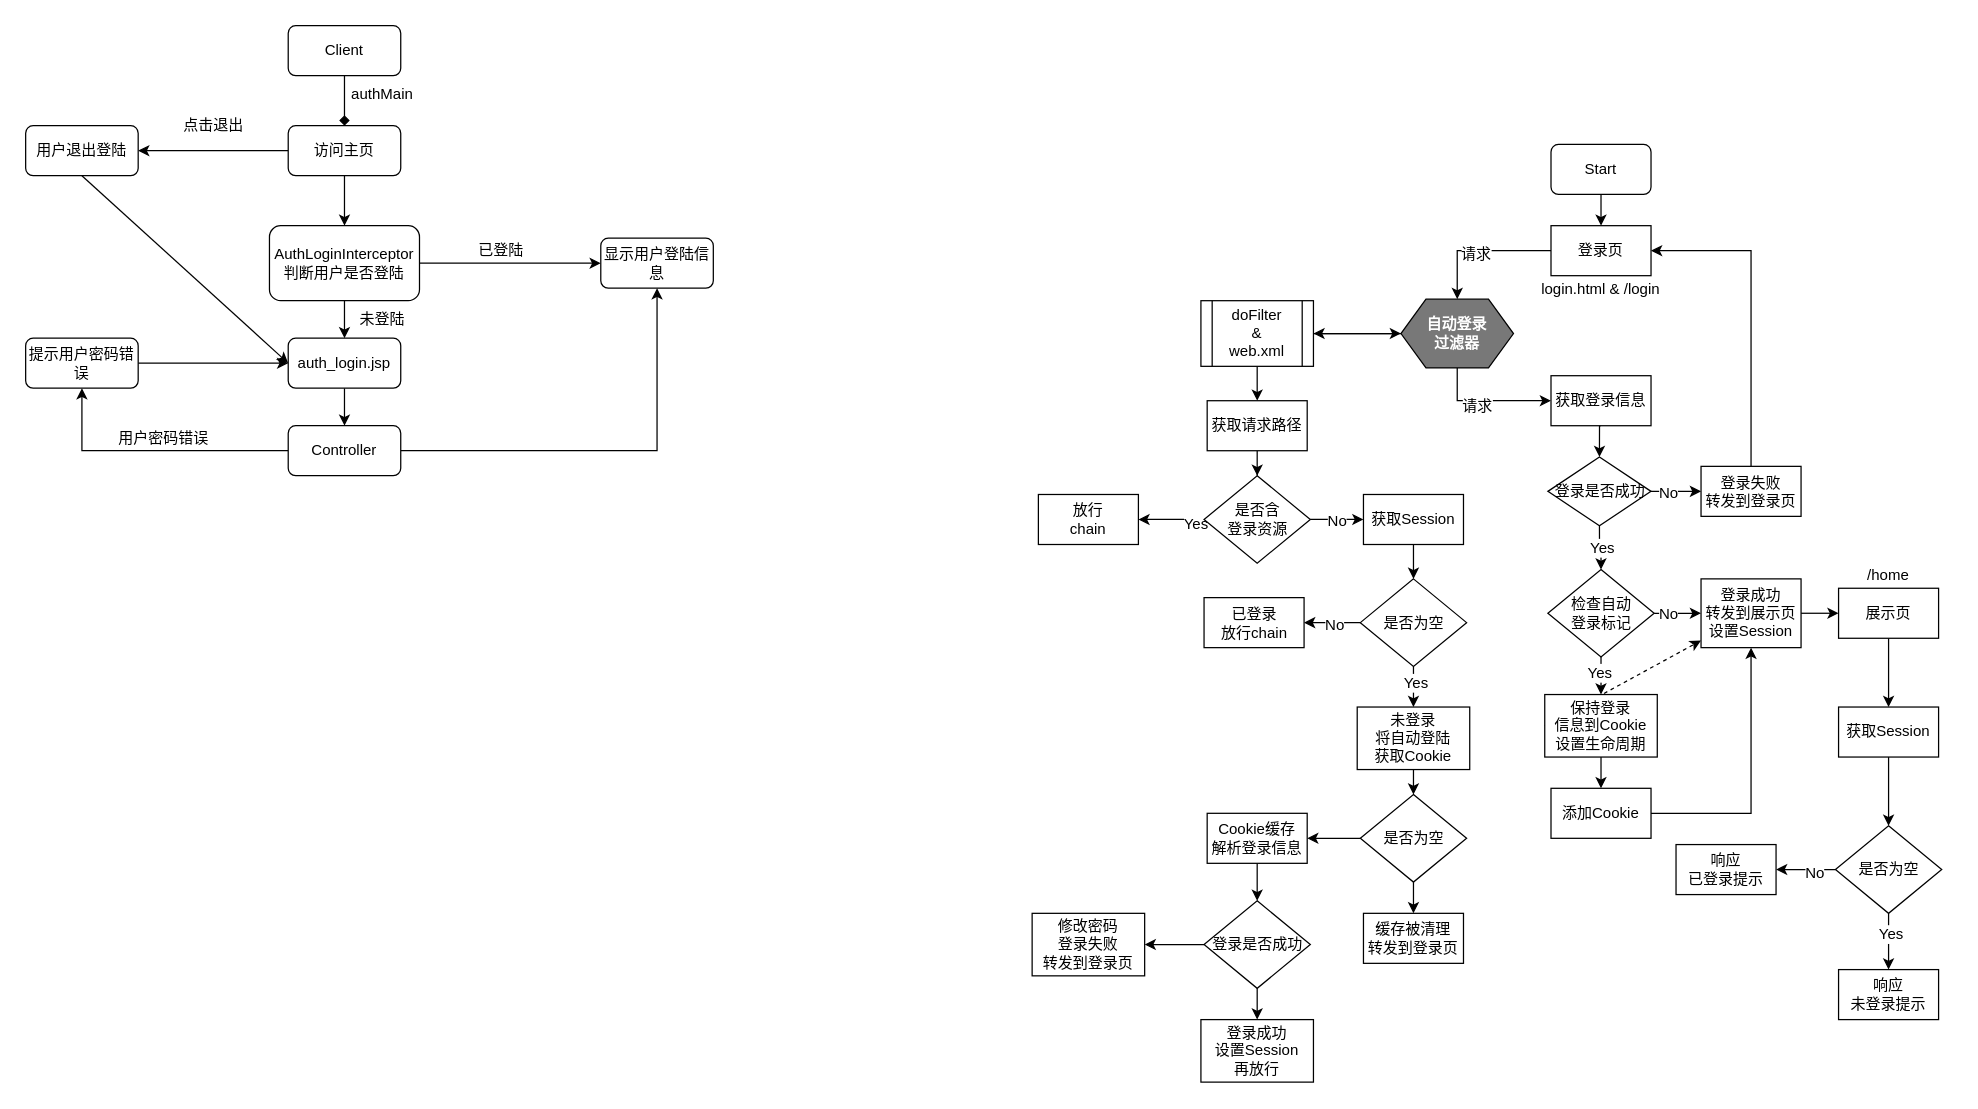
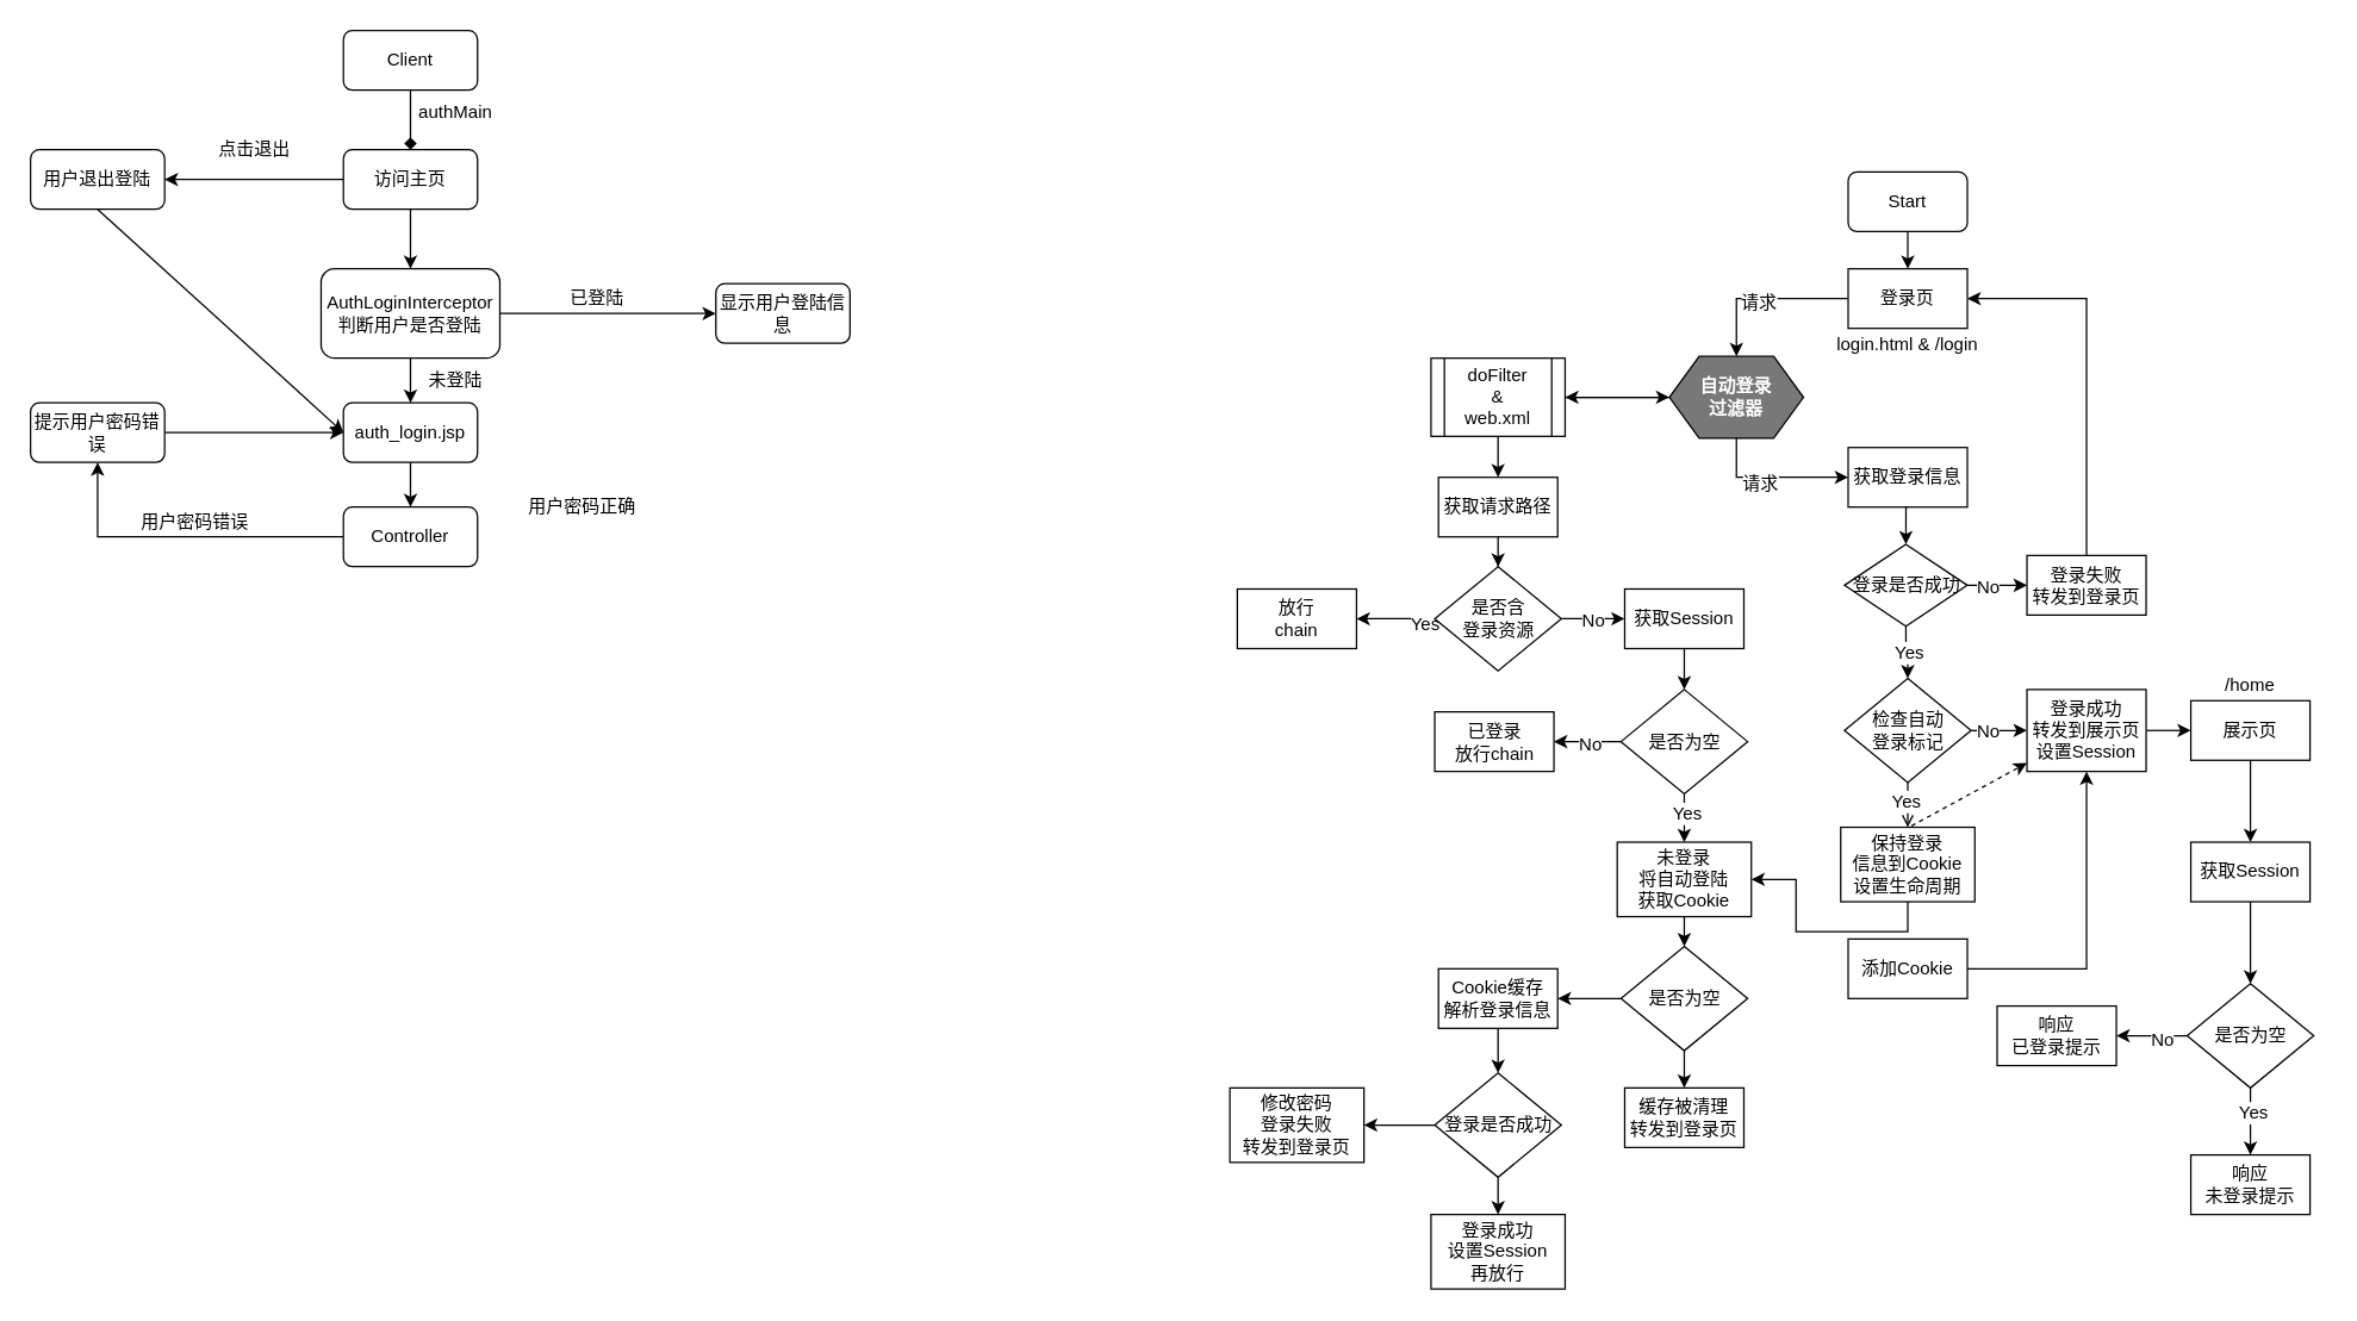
+ <mxCell id="19" value="用户密码正确" style="text;html=1;align=center;verticalAlign=middle;resizable=0;points=[];autosize=1;strokeColor=none;fillColor=none;" parent="1" vertex="1"><mxGeometry x="340" y="325" width="100" height="30" as="geometry" /></mxCell>
- <mxCell id="16" style="edgeStyle=orthogonalEdgeStyle;rounded=0;orthogonalLoop=1;jettySize=auto;html=1;exitX=1;exitY=0.5;exitDx=0;exitDy=0;entryX=0.5;entryY=1;entryDx=0;entryDy=0;" parent="1" source="18" target="13" edge="1"><mxGeometry relative="1" as="geometry" /></mxCell>
- <mxCell id="56" style="edgeStyle=orthogonalEdgeStyle;rounded=0;orthogonalLoop=1;jettySize=auto;html=1;exitX=0.5;exitY=1;exitDx=0;exitDy=0;fontFamily=Helvetica;fontSize=12;fontColor=default;startSize=30;" parent="1" source="58" target="61" edge="1"><mxGeometry relative="1" as="geometry" /></mxCell>
+ <mxCell id="56" style="edgeStyle=orthogonalEdgeStyle;rounded=0;orthogonalLoop=1;jettySize=auto;html=1;exitX=0.5;exitY=1;exitDx=0;exitDy=0;fontFamily=Helvetica;fontSize=12;fontColor=default;startSize=30;endArrow=open;" parent="1" source="58" target="61" edge="1"><mxGeometry relative="1" as="geometry" /></mxCell>
- <mxCell id="59" style="edgeStyle=orthogonalEdgeStyle;rounded=0;orthogonalLoop=1;jettySize=auto;html=1;exitX=0.5;exitY=1;exitDx=0;exitDy=0;entryX=0.5;entryY=0;entryDx=0;entryDy=0;fontFamily=Helvetica;fontSize=12;fontColor=default;startSize=30;" parent="1" source="61" target="63" edge="1"><mxGeometry relative="1" as="geometry" /></mxCell>
+ <mxCell id="59" style="edgeStyle=orthogonalEdgeStyle;rounded=0;orthogonalLoop=1;jettySize=auto;html=1;exitX=0.5;exitY=1;exitDx=0;exitDy=0;fontFamily=Helvetica;fontSize=12;fontColor=default;startSize=30;" parent="1" source="61" target="89" edge="1"><mxGeometry relative="1" as="geometry" /></mxCell>
